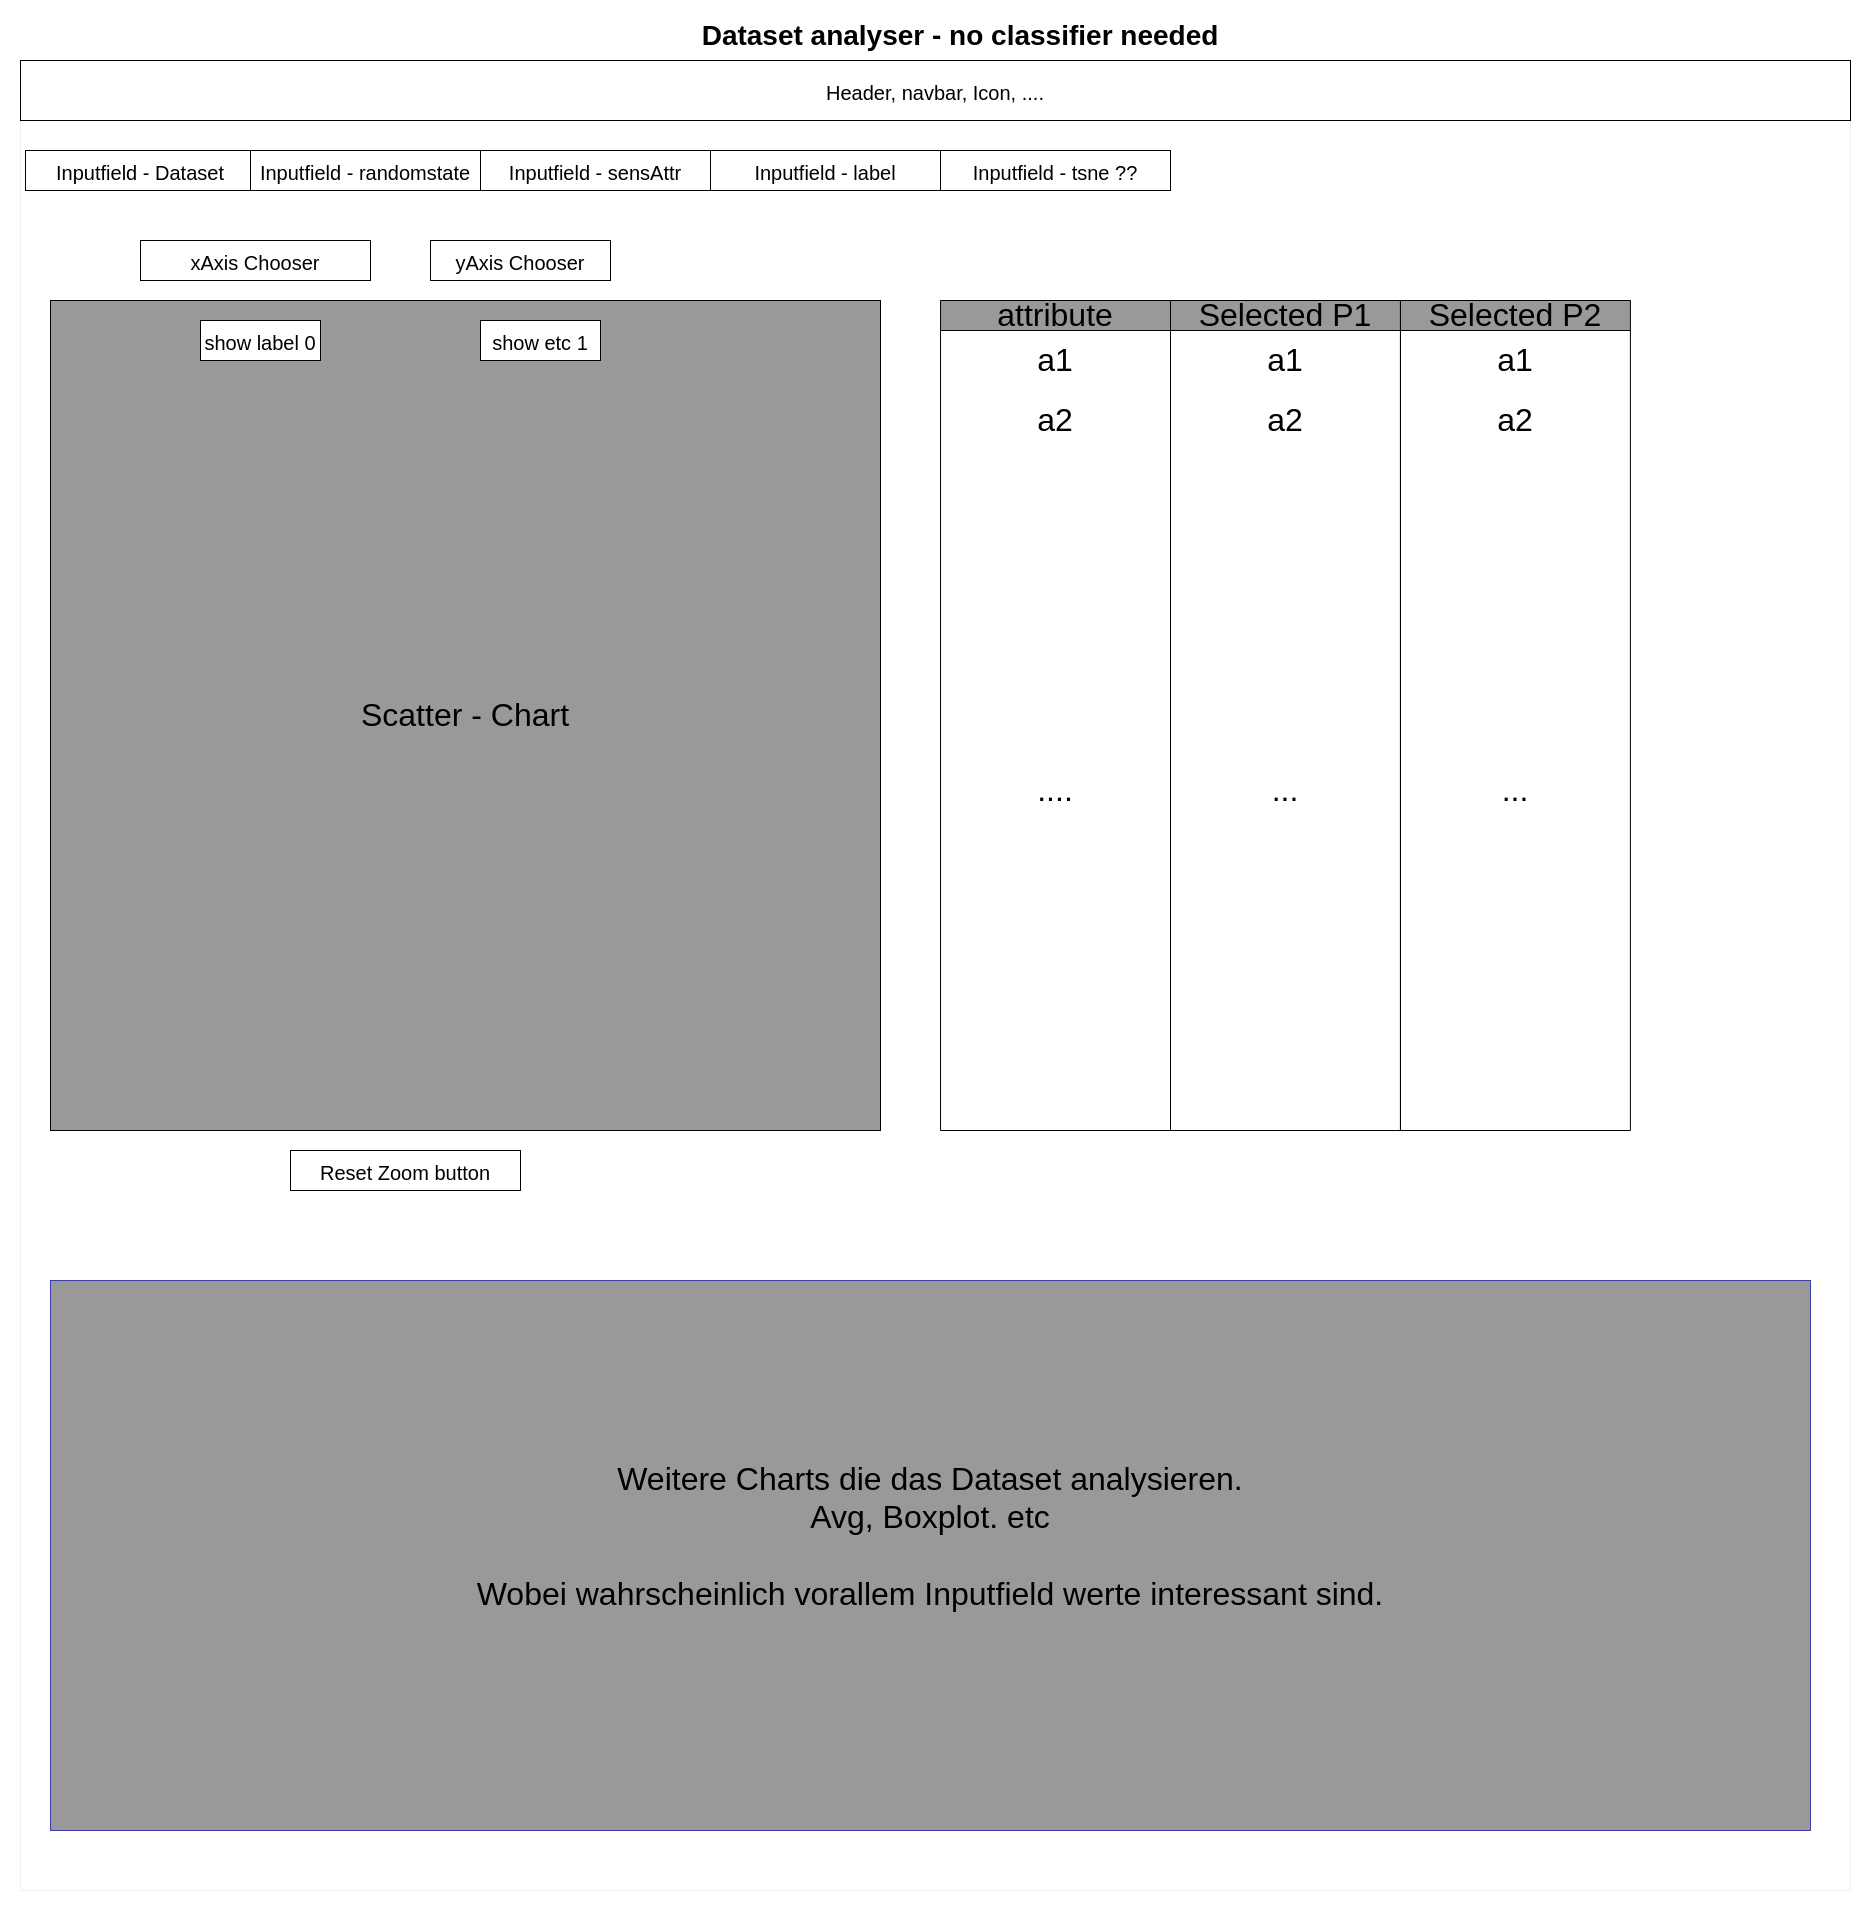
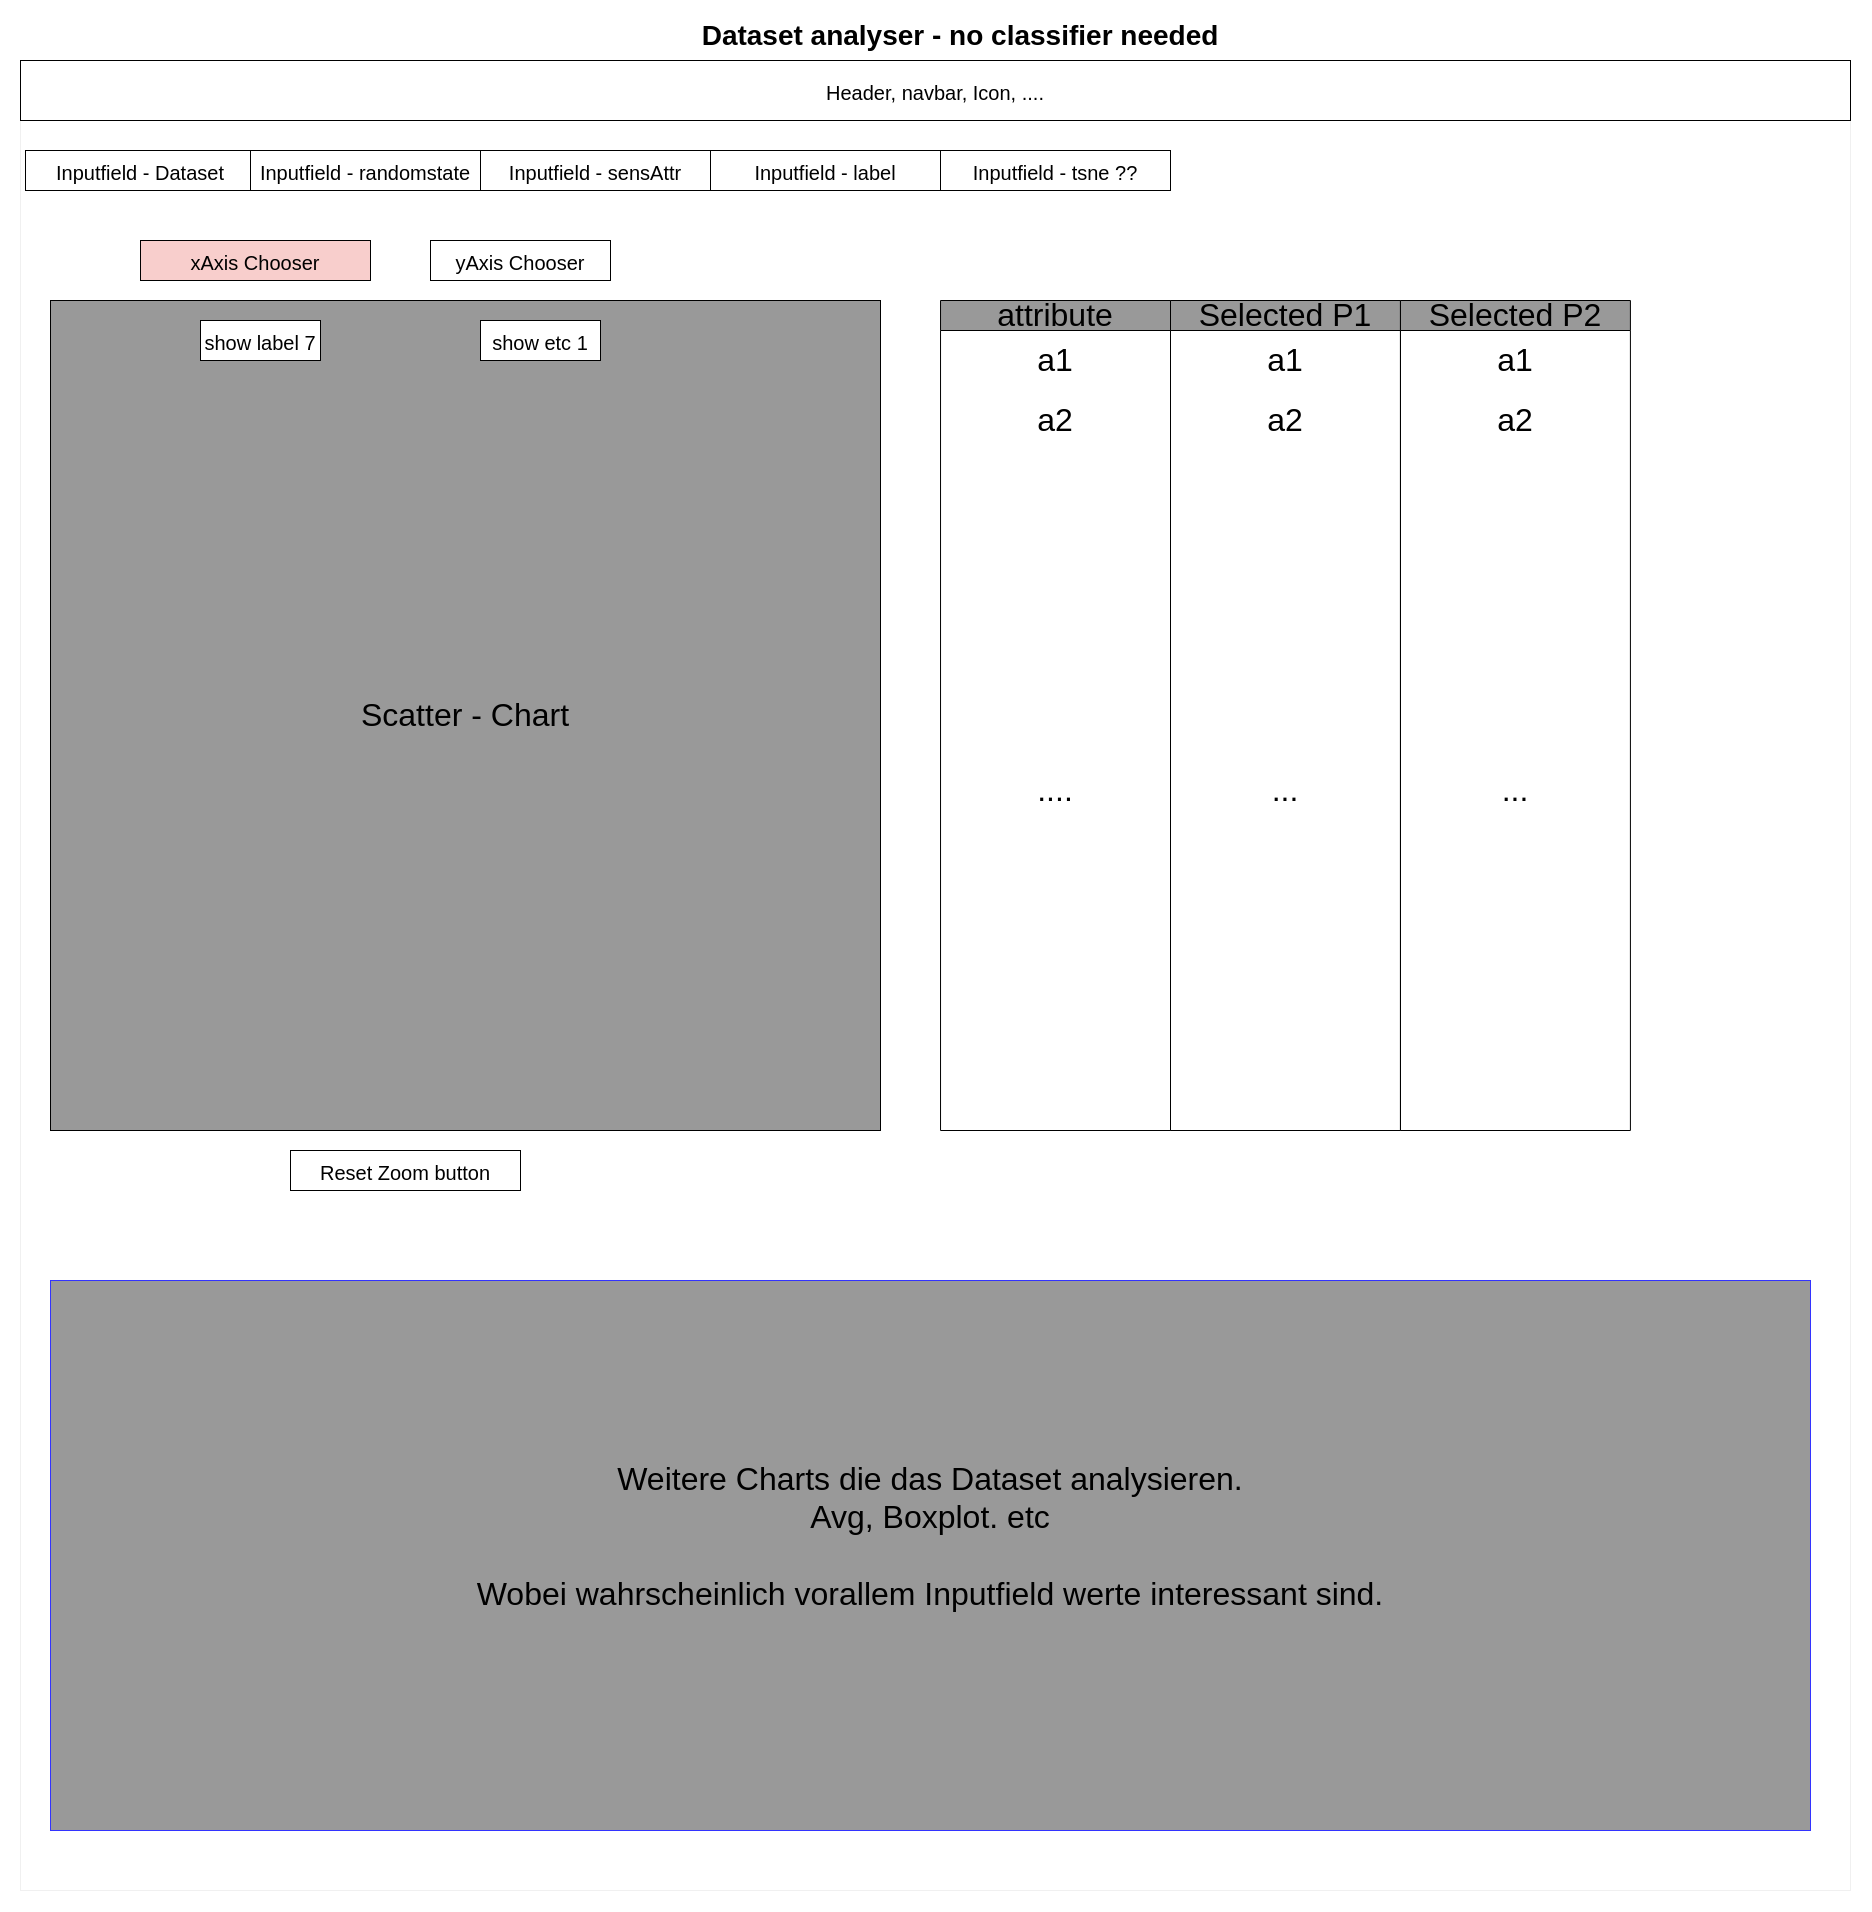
- <mxCell id="11" value="&lt;font color=&quot;#000000&quot;&gt;&lt;span style=&quot;font-size: 20px;&quot;&gt;xAxis Chooser&lt;/span&gt;&lt;/font&gt;" style="rounded=0;whiteSpace=wrap;html=1;fontSize=28;fillColor=#FFFFFF;strokeColor=#000000;" vertex="1" parent="1"><mxGeometry x="140" y="240" width="230" height="40" as="geometry" /></mxCell>
+ <mxCell id="11" value="&lt;font color=&quot;#000000&quot;&gt;&lt;span style=&quot;font-size: 20px;&quot;&gt;xAxis Chooser&lt;/span&gt;&lt;/font&gt;" style="rounded=0;whiteSpace=wrap;html=1;fontSize=28;fillColor=#f8cecc;strokeColor=#000000;" vertex="1" parent="1"><mxGeometry x="140" y="240" width="230" height="40" as="geometry" /></mxCell>
- <mxCell id="14" value="&lt;font color=&quot;#000000&quot;&gt;&lt;span style=&quot;font-size: 20px;&quot;&gt;show label 0&lt;/span&gt;&lt;/font&gt;" style="rounded=0;whiteSpace=wrap;html=1;fontSize=28;fillColor=#FFFFFF;strokeColor=#000000;" vertex="1" parent="1"><mxGeometry x="200" y="320" width="120" height="40" as="geometry" /></mxCell>
+ <mxCell id="14" value="&lt;font color=&quot;#000000&quot;&gt;&lt;span style=&quot;font-size: 20px;&quot;&gt;show label 7&lt;/span&gt;&lt;/font&gt;" style="rounded=0;whiteSpace=wrap;html=1;fontSize=28;fillColor=#FFFFFF;strokeColor=#000000;" vertex="1" parent="1"><mxGeometry x="200" y="320" width="120" height="40" as="geometry" /></mxCell>
